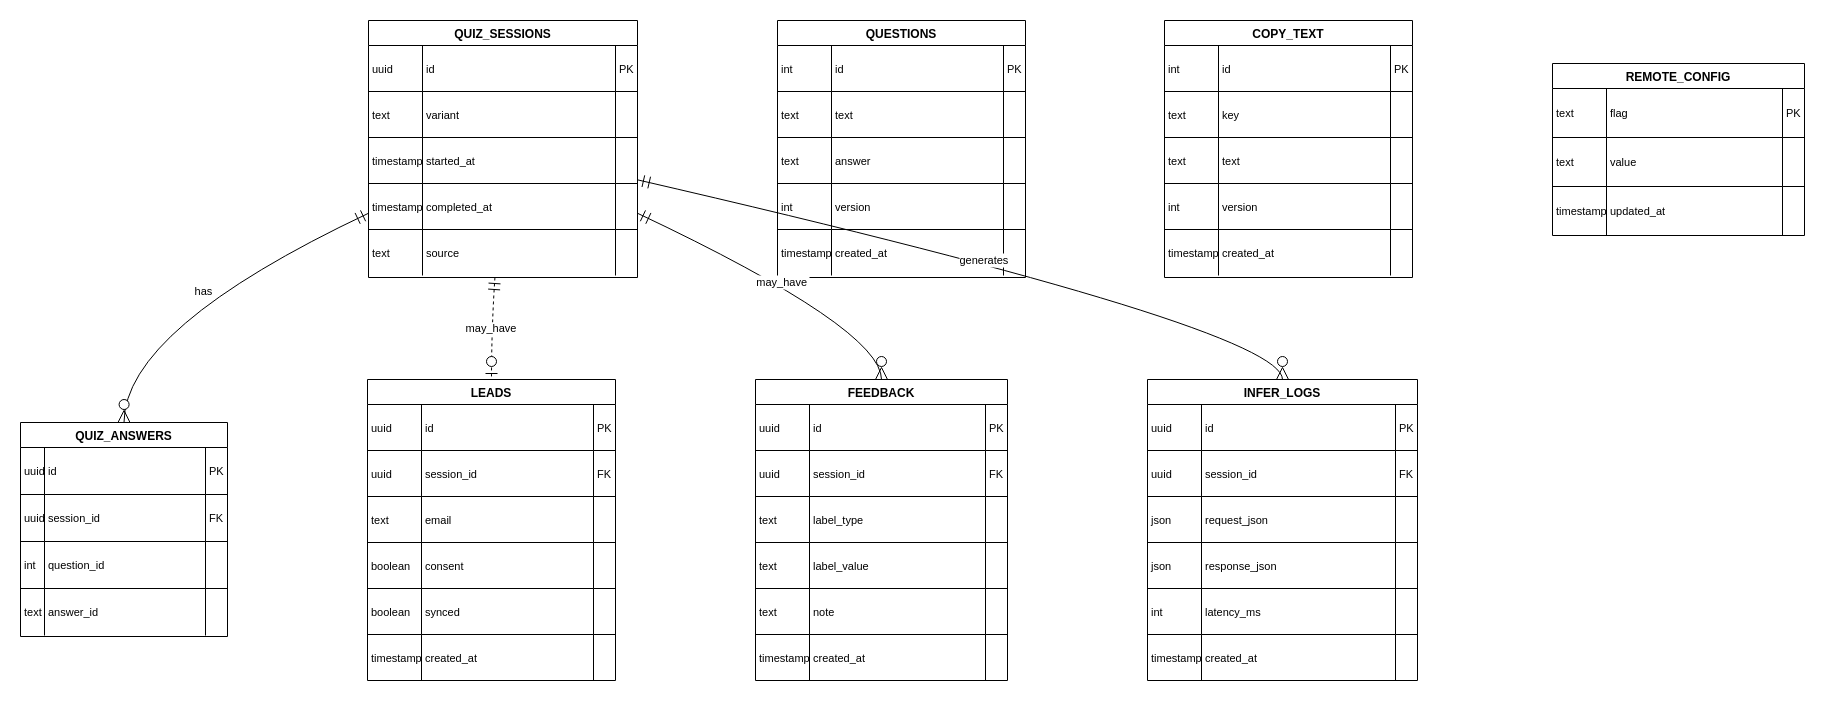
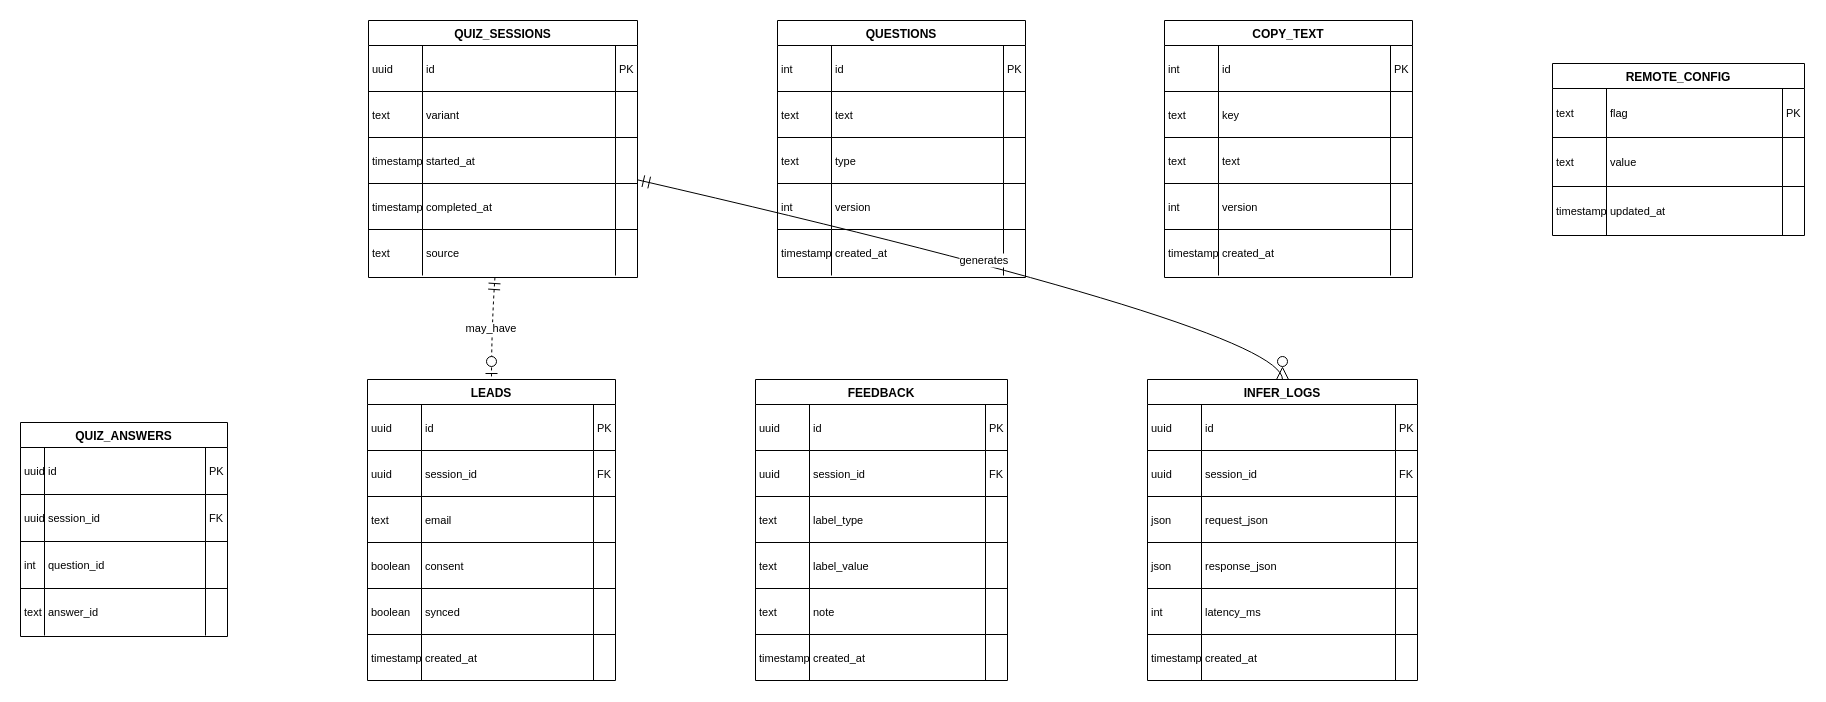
- <mxCell id="76" value="answer" style="shape=partialRectangle;connectable=0;fillColor=none;top=0;left=0;bottom=0;right=0;align=left;spacingLeft=2;overflow=hidden;fontSize=11;" vertex="1" parent="74"><mxGeometry x="54" width="172" height="46" as="geometry"><mxRectangle width="172" height="46" as="alternateBounds" /></mxGeometry></mxCell>
+ <mxCell id="76" value="type" style="shape=partialRectangle;connectable=0;fillColor=none;top=0;left=0;bottom=0;right=0;align=left;spacingLeft=2;overflow=hidden;fontSize=11;" vertex="1" parent="74"><mxGeometry x="54" width="172" height="46" as="geometry"><mxRectangle width="172" height="46" as="alternateBounds" /></mxGeometry></mxCell>
- <mxCell id="172" value="may_have" style="curved=1;startArrow=ERmandOne;startSize=10;;endArrow=ERzeroToMany;endSize=10;;exitX=1;exitY=0.75;entryX=0.5;entryY=0;rounded=0;" edge="1" parent="1" source="2" target="120"><mxGeometry relative="1" as="geometry"><Array as="points"><mxPoint x="881" y="328" /></Array></mxGeometry></mxCell>
- <mxCell id="170" value="has" style="curved=1;startArrow=ERmandOne;startSize=10;;endArrow=ERzeroToMany;endSize=10;;exitX=0;exitY=0.75;entryX=0.5;entryY=0;rounded=0;" edge="1" parent="1" source="2" target="23"><mxGeometry relative="1" as="geometry"><Array as="points"><mxPoint x="124" y="328" /></Array></mxGeometry></mxCell>
